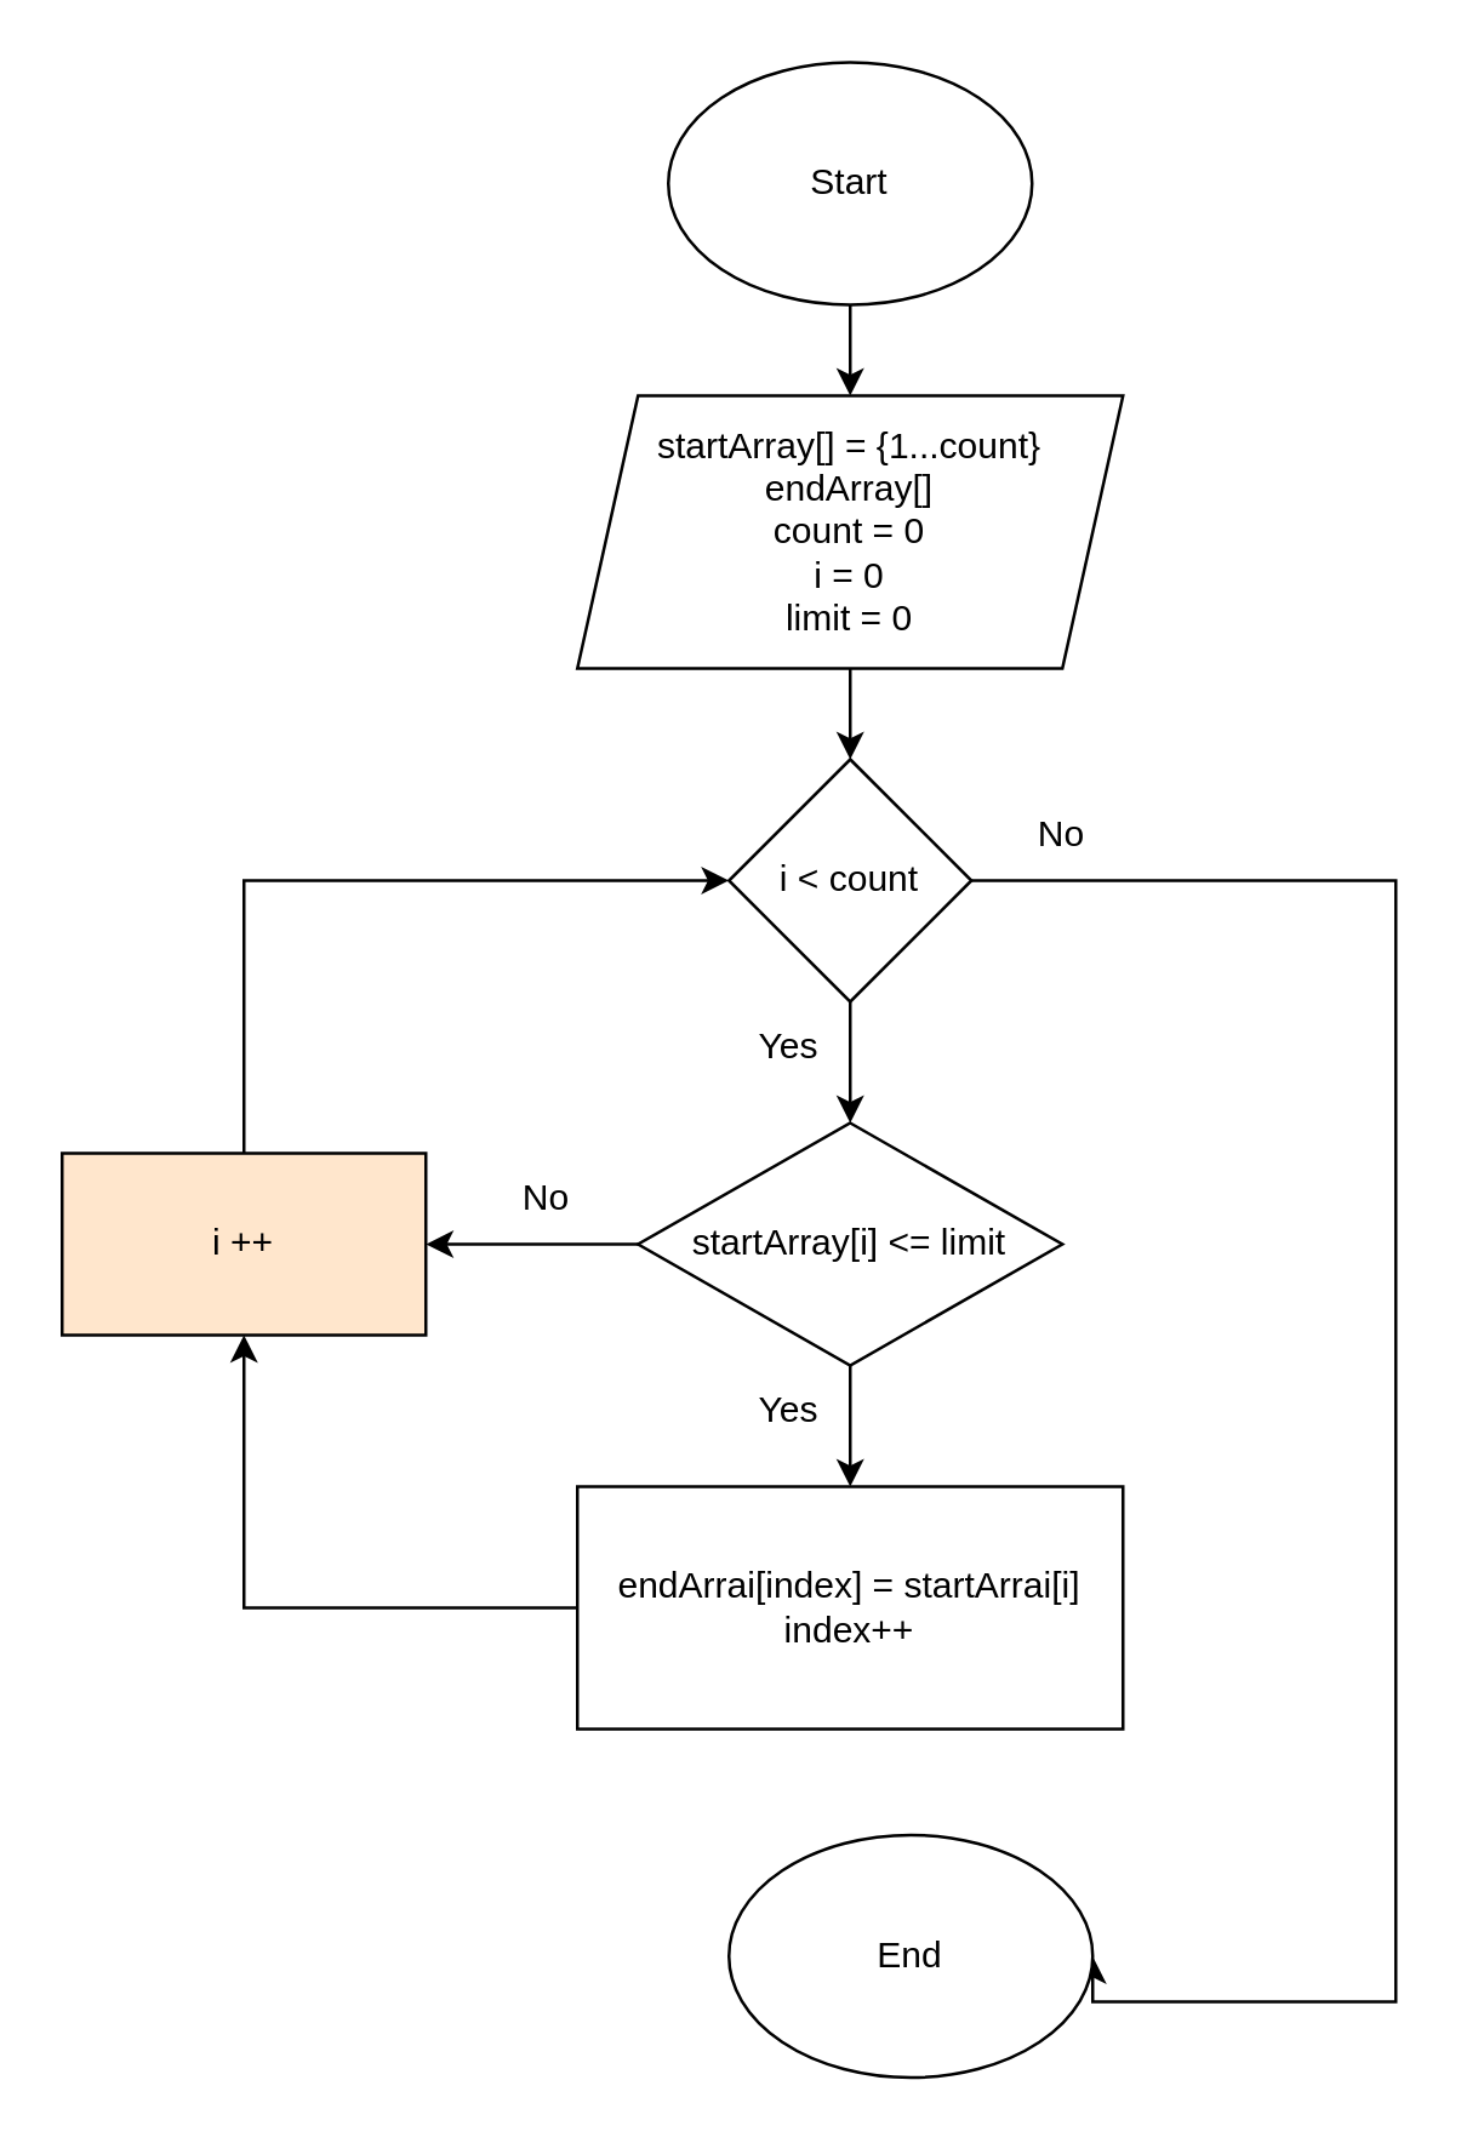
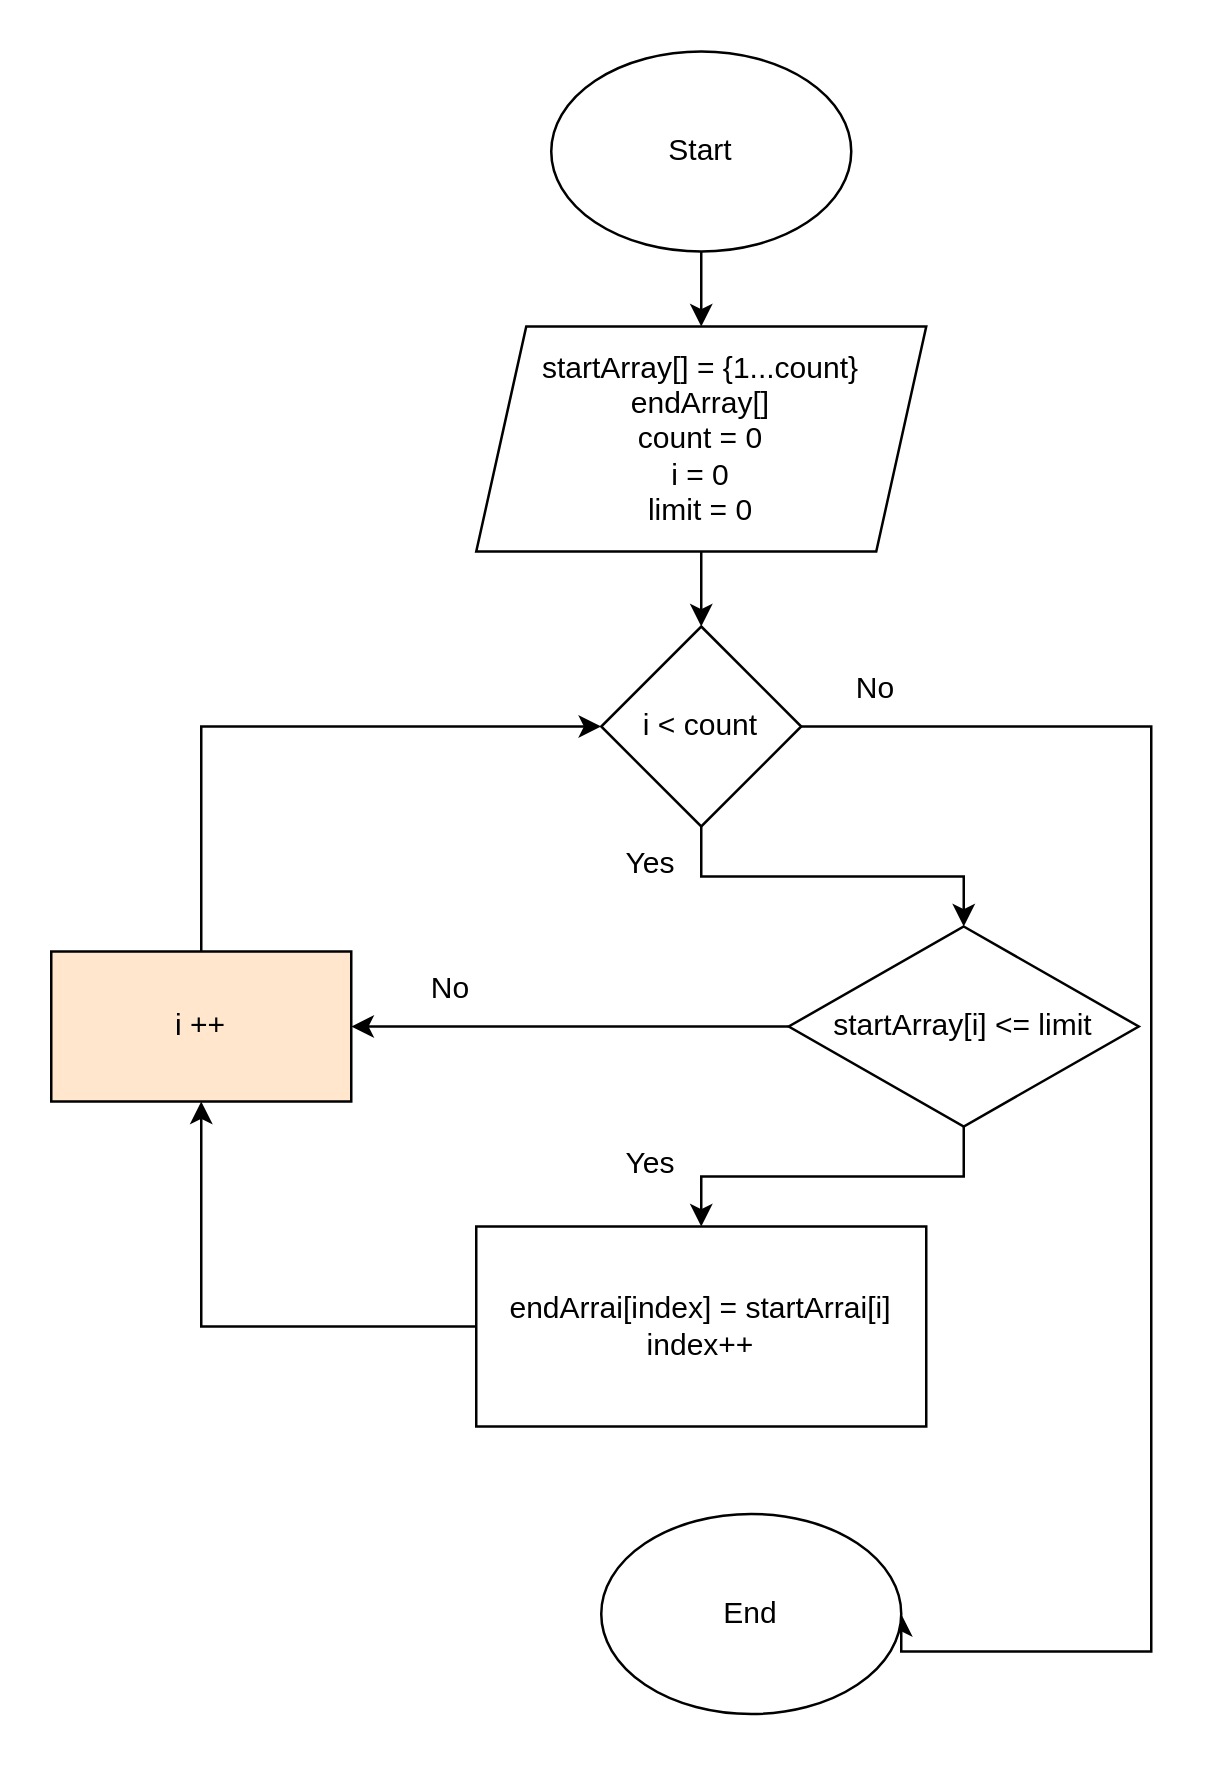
- <mxCell id="10" value="startArray[i] &amp;lt;= limit" style="rhombus;whiteSpace=wrap;html=1;" vertex="1" parent="1"><mxGeometry x="210" y="370" width="140" height="80" as="geometry" /></mxCell>
+ <mxCell id="10" value="startArray[i] &amp;lt;= limit" style="rhombus;whiteSpace=wrap;html=1;" vertex="1" parent="1"><mxGeometry x="315" y="370" width="140" height="80" as="geometry" /></mxCell>
